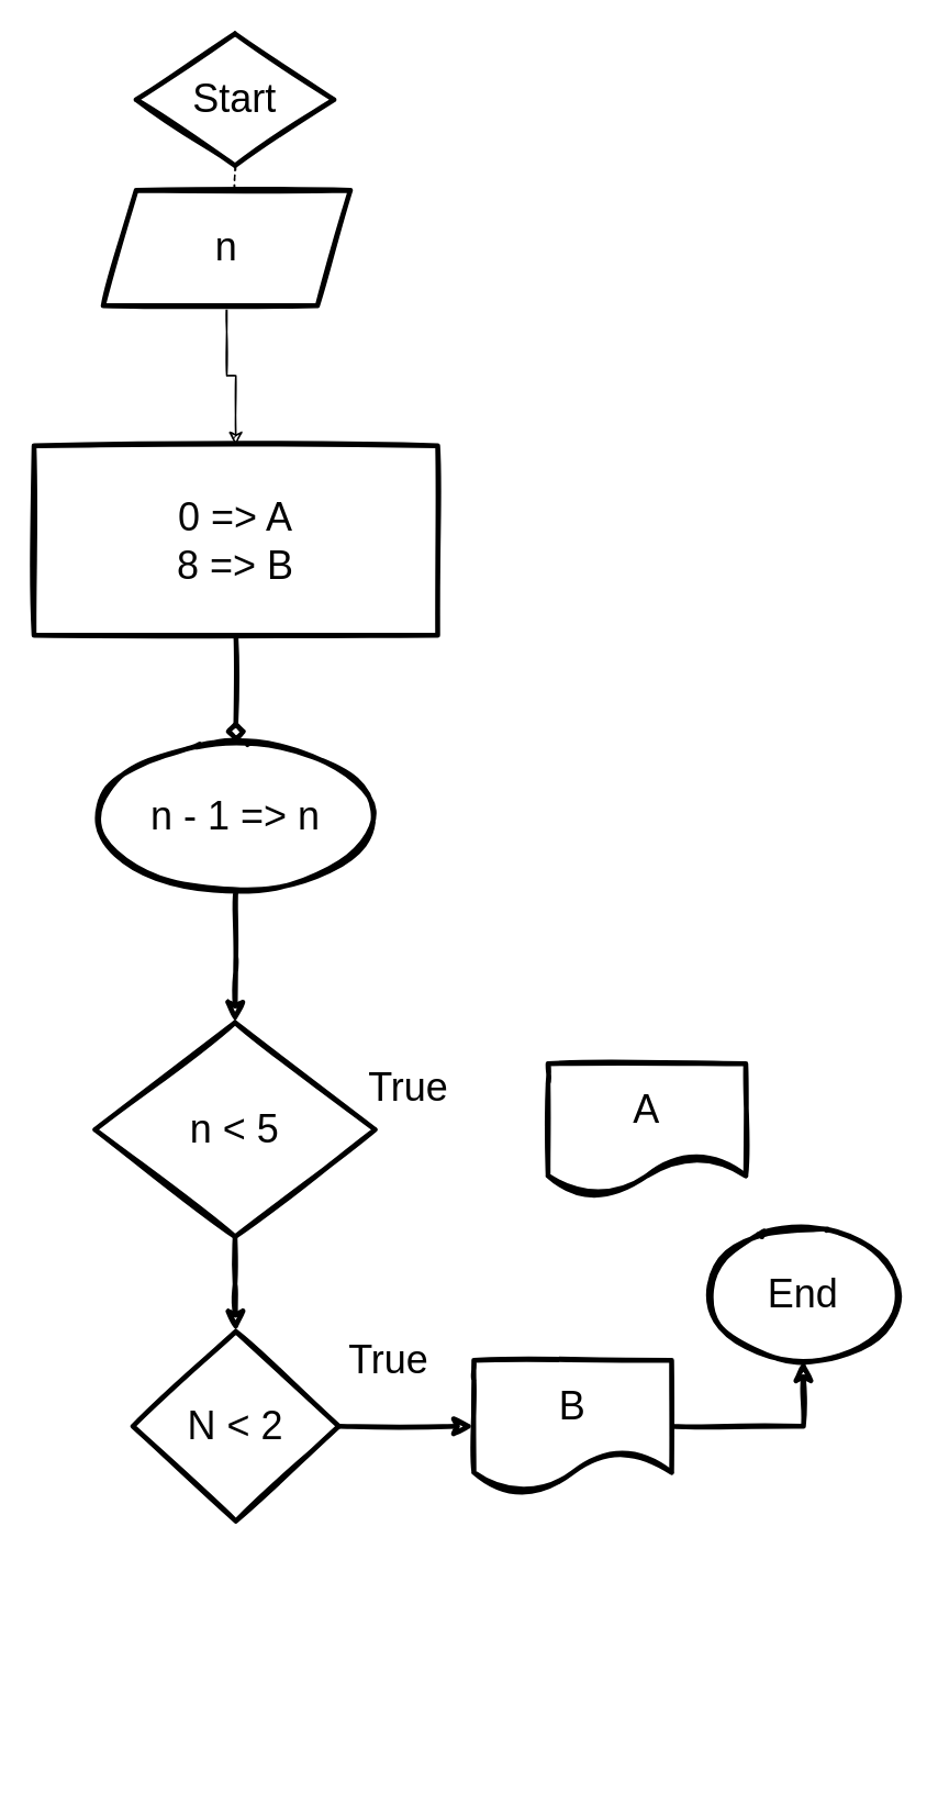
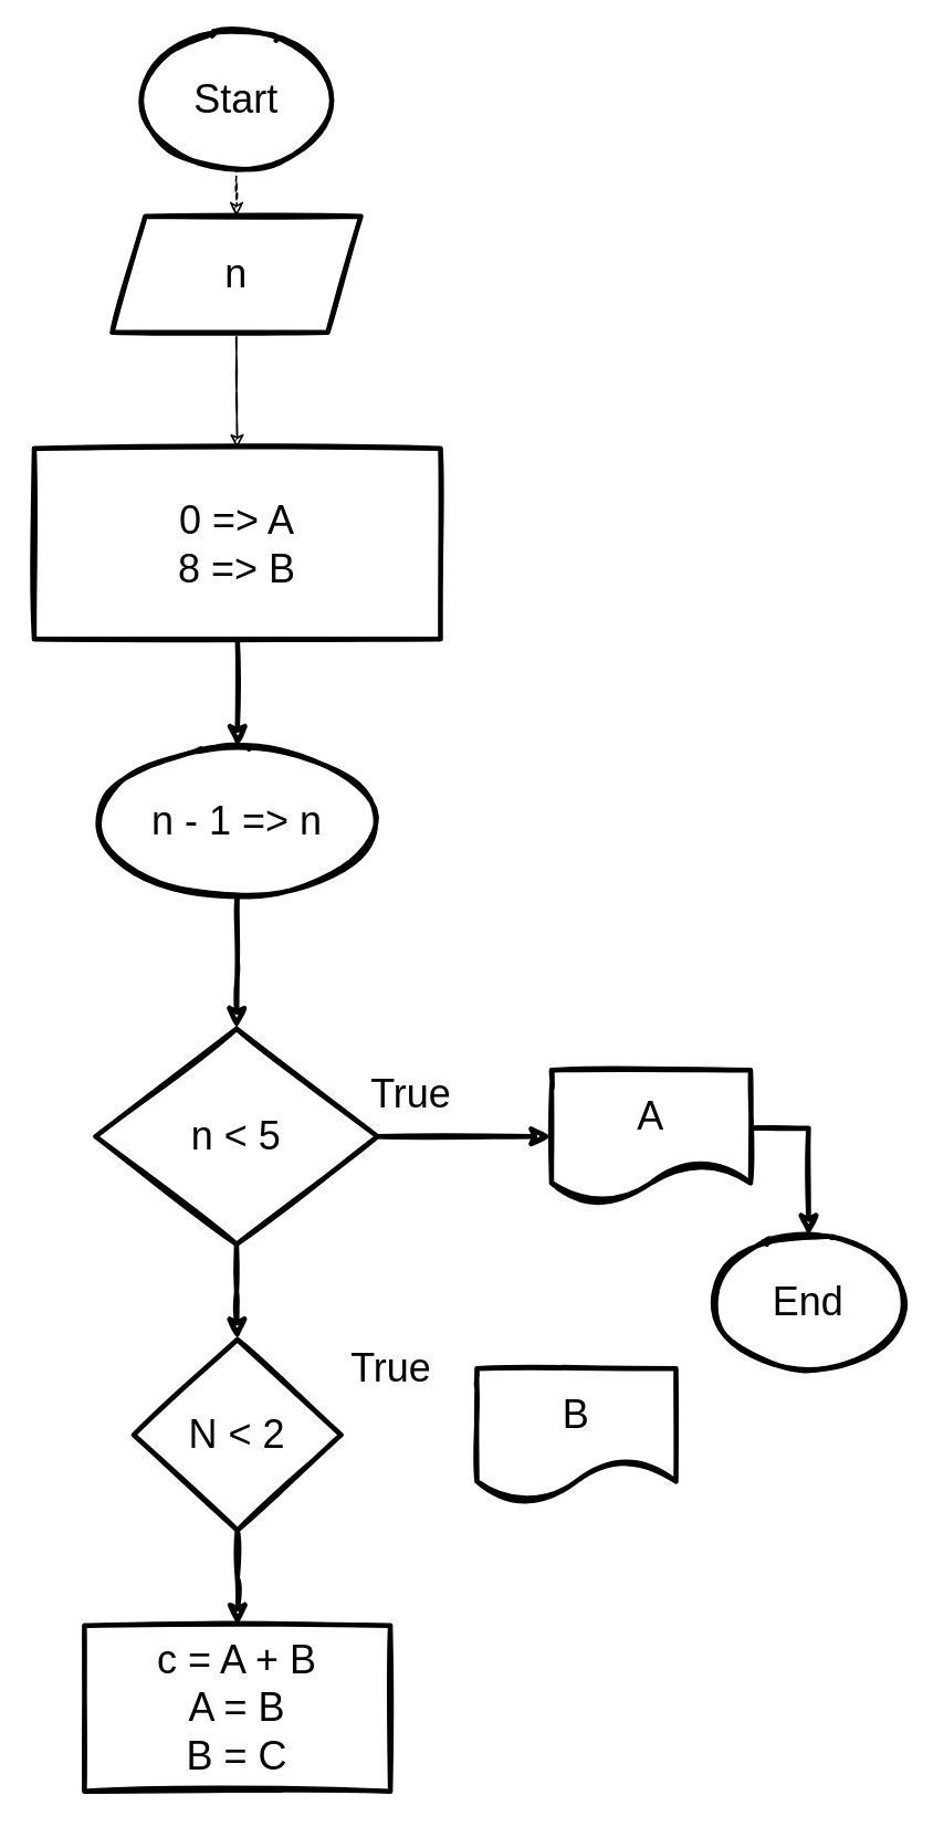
- <mxCell id="3" value="Start" style="rhombus;whiteSpace=wrap;html=1;strokeWidth=3;fontSize=24;sketch=1;" vertex="1" parent="1"><mxGeometry x="82" y="20" width="120" height="80" as="geometry" /></mxCell>
+ <mxCell id="3" value="Start" style="ellipse;whiteSpace=wrap;html=1;strokeWidth=3;fontSize=24;sketch=1;" vertex="1" parent="1"><mxGeometry x="82" y="20" width="120" height="80" as="geometry" /></mxCell>
- <mxCell id="5" value="n" style="shape=parallelogram;perimeter=parallelogramPerimeter;whiteSpace=wrap;html=1;fixedSize=1;sketch=1;strokeWidth=3;fontSize=24;" vertex="1" parent="1"><mxGeometry x="62" y="115" width="150" height="70" as="geometry" /></mxCell>
+ <mxCell id="5" value="n" style="shape=parallelogram;perimeter=parallelogramPerimeter;whiteSpace=wrap;html=1;fixedSize=1;sketch=1;strokeWidth=3;fontSize=24;" vertex="1" parent="1"><mxGeometry x="67" y="130" width="150" height="70" as="geometry" /></mxCell>
- <mxCell id="6" value="" style="edgeStyle=orthogonalEdgeStyle;rounded=0;sketch=1;orthogonalLoop=1;jettySize=auto;html=1;fontSize=24;strokeWidth=3;endArrow=diamond;" edge="1" parent="1" source="7" target="9"><mxGeometry relative="1" as="geometry" /></mxCell>
+ <mxCell id="6" value="" style="edgeStyle=orthogonalEdgeStyle;rounded=0;sketch=1;orthogonalLoop=1;jettySize=auto;html=1;fontSize=24;strokeWidth=3;" edge="1" parent="1" source="7" target="9"><mxGeometry relative="1" as="geometry" /></mxCell>
+ <mxCell id="10" value="" style="edgeStyle=orthogonalEdgeStyle;rounded=0;sketch=1;orthogonalLoop=1;jettySize=auto;html=1;strokeWidth=3;fontSize=24;" edge="1" parent="1" source="12" target="14"><mxGeometry relative="1" as="geometry" /></mxCell>
+ <mxCell id="13" style="edgeStyle=orthogonalEdgeStyle;rounded=0;sketch=1;orthogonalLoop=1;jettySize=auto;html=1;entryX=0.5;entryY=0;entryDx=0;entryDy=0;strokeWidth=3;fontSize=24;" edge="1" parent="1" source="14" target="22"><mxGeometry relative="1" as="geometry"><Array as="points"><mxPoint x="487" y="680" /></Array></mxGeometry></mxCell>
- <mxCell id="16" value="" style="edgeStyle=orthogonalEdgeStyle;rounded=0;sketch=1;orthogonalLoop=1;jettySize=auto;html=1;strokeWidth=3;fontSize=24;" edge="1" parent="1" source="18" target="20"><mxGeometry relative="1" as="geometry" /></mxCell>
- <mxCell id="19" style="edgeStyle=orthogonalEdgeStyle;rounded=0;sketch=1;orthogonalLoop=1;jettySize=auto;html=1;entryX=0.5;entryY=1;entryDx=0;entryDy=0;strokeWidth=3;fontSize=24;" edge="1" parent="1" source="20" target="22"><mxGeometry relative="1" as="geometry" /></mxCell>
+ <mxCell id="17" value="" style="edgeStyle=orthogonalEdgeStyle;rounded=0;sketch=1;orthogonalLoop=1;jettySize=auto;html=1;strokeWidth=3;fontSize=24;" edge="1" parent="1" source="18" target="23"><mxGeometry relative="1" as="geometry" /></mxCell>
+ <mxCell id="23" value="c = A + B&lt;br&gt;A = B&lt;br&gt;B = C" style="whiteSpace=wrap;html=1;fontSize=24;strokeWidth=3;sketch=1;" vertex="1" parent="1"><mxGeometry x="50.25" y="980" width="184.5" height="100" as="geometry" /></mxCell>
